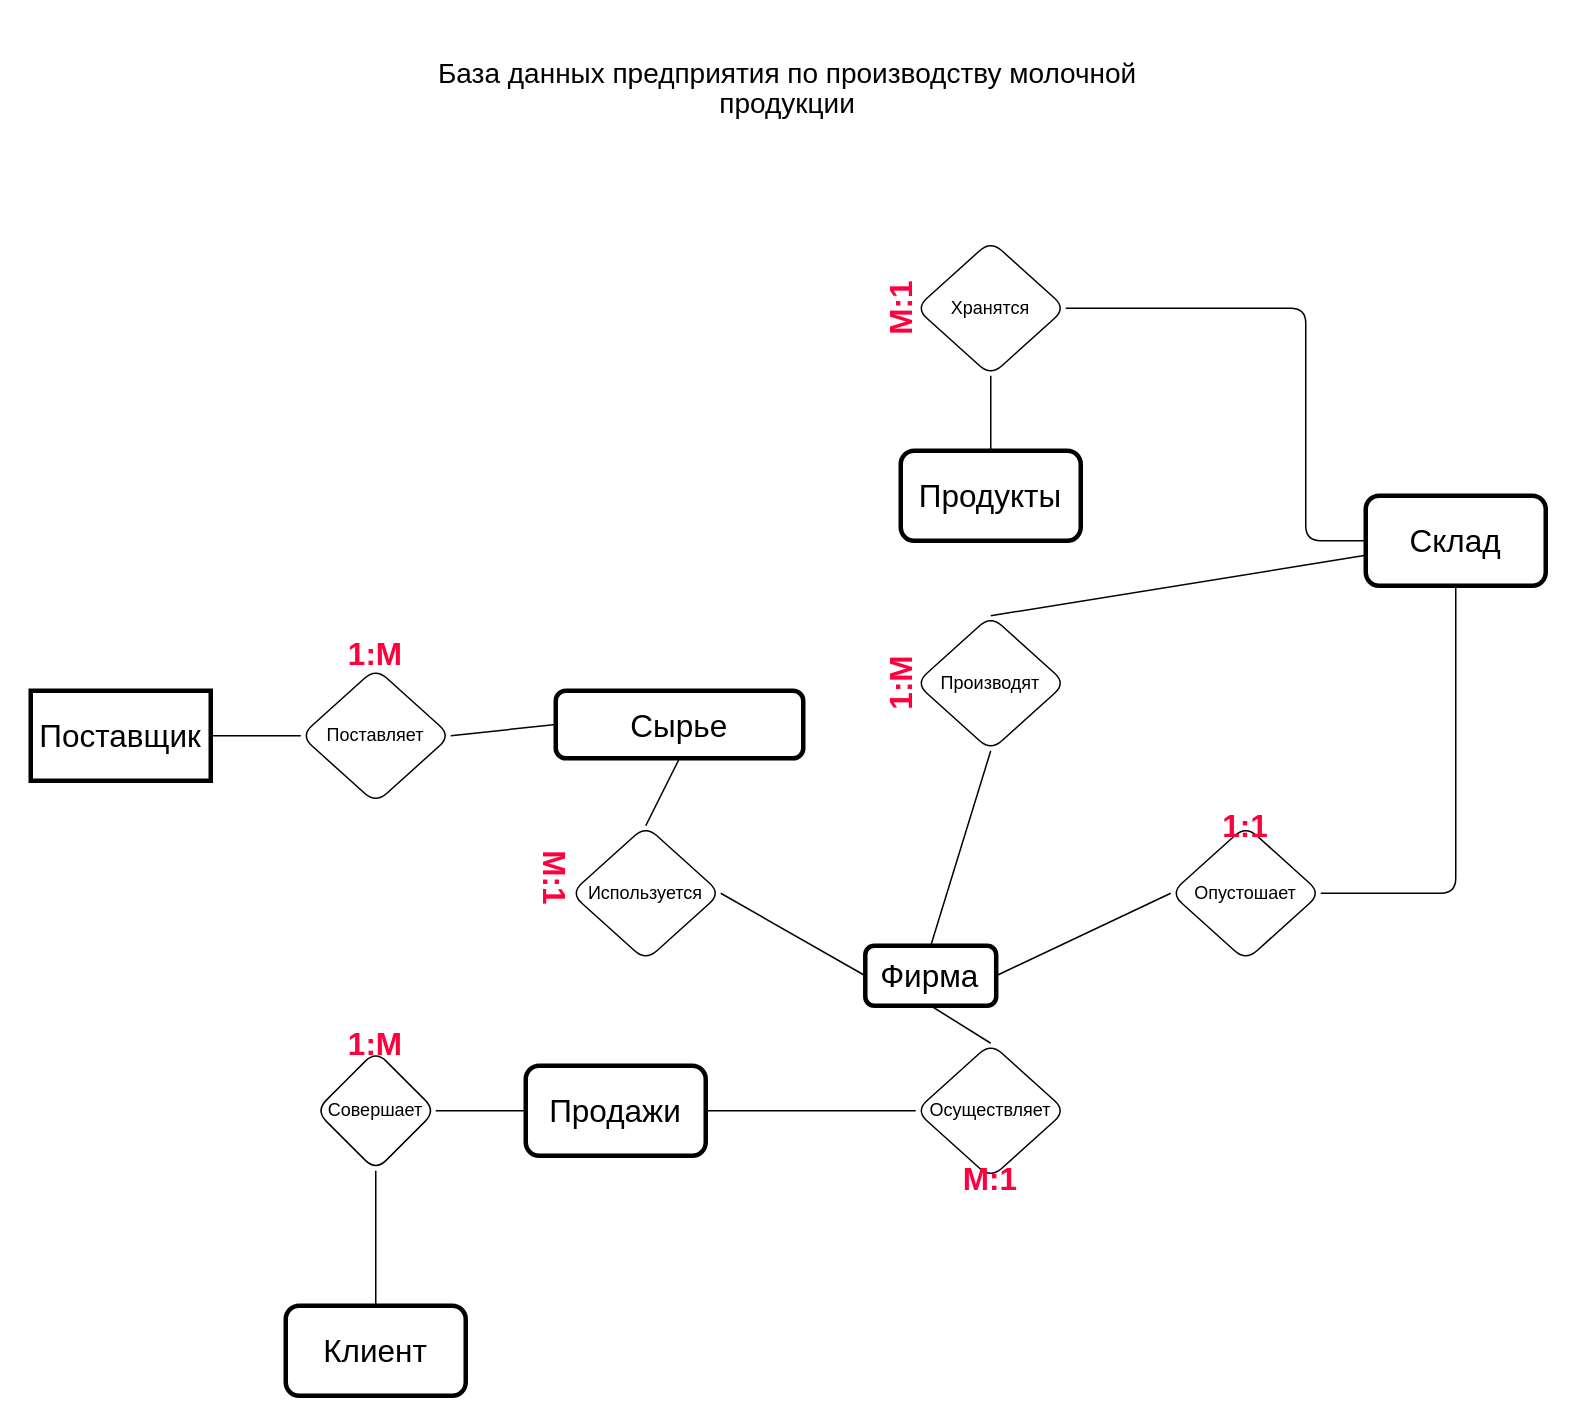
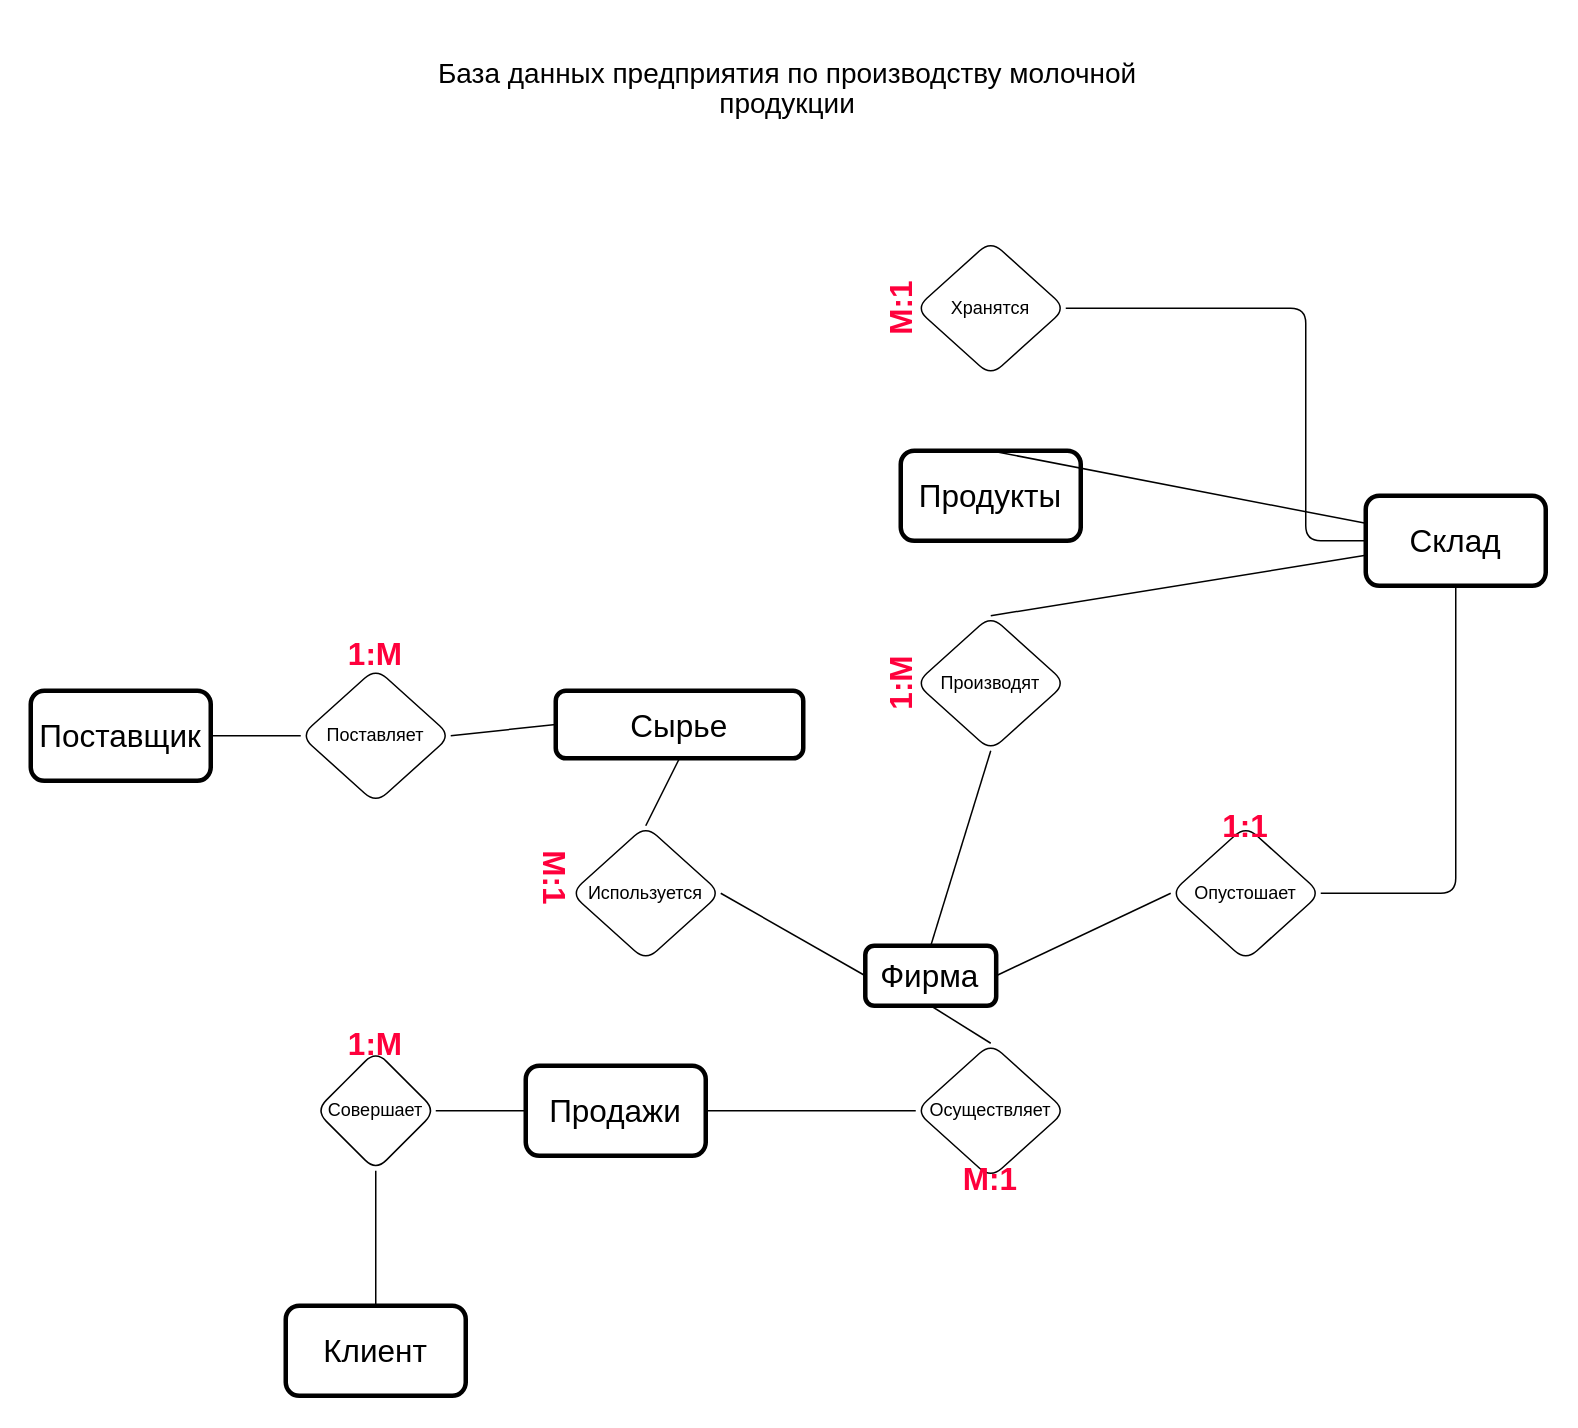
- <mxCell id="20" value="" style="endArrow=none;html=1;rounded=1;exitX=0.5;exitY=0;exitDx=0;exitDy=0;entryX=0.5;entryY=1;entryDx=0;entryDy=0;" parent="1" source="8" target="7" edge="1"><mxGeometry width="50" height="50" relative="1" as="geometry"><mxPoint x="670" y="170" as="sourcePoint" /><mxPoint x="750" y="230" as="targetPoint" /></mxGeometry></mxCell>
+ <mxCell id="20" value="" style="endArrow=none;html=1;rounded=1;exitX=0.5;exitY=0;exitDx=0;exitDy=0;" parent="1" source="8" target="6" edge="1"><mxGeometry width="50" height="50" relative="1" as="geometry"><mxPoint x="670" y="170" as="sourcePoint" /><mxPoint x="750" y="230" as="targetPoint" /></mxGeometry></mxCell>
- <mxCell id="14" value="Поставщик" style="whiteSpace=wrap;html=1;labelBackgroundColor=none;strokeWidth=3;fontSize=21;rounded=0;" parent="1" vertex="1"><mxGeometry x="20" y="460" width="120" height="60" as="geometry" /></mxCell>
+ <mxCell id="14" value="Поставщик" style="rounded=1;whiteSpace=wrap;html=1;labelBackgroundColor=none;strokeWidth=3;fontSize=21;" parent="1" vertex="1"><mxGeometry x="20" y="460" width="120" height="60" as="geometry" /></mxCell>
